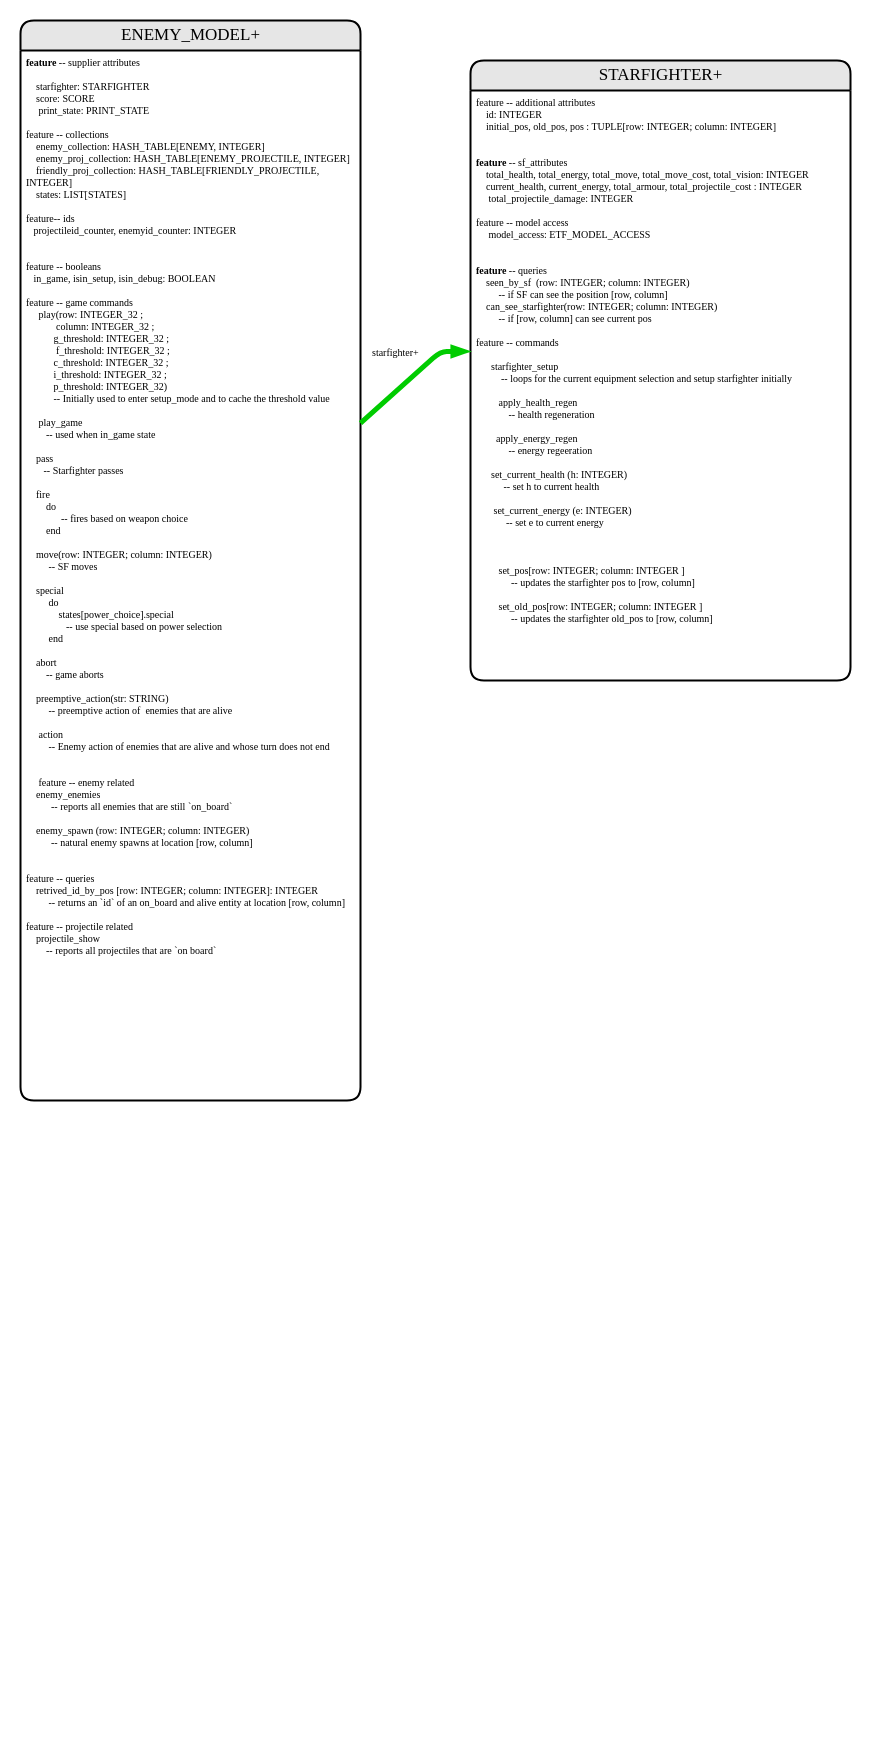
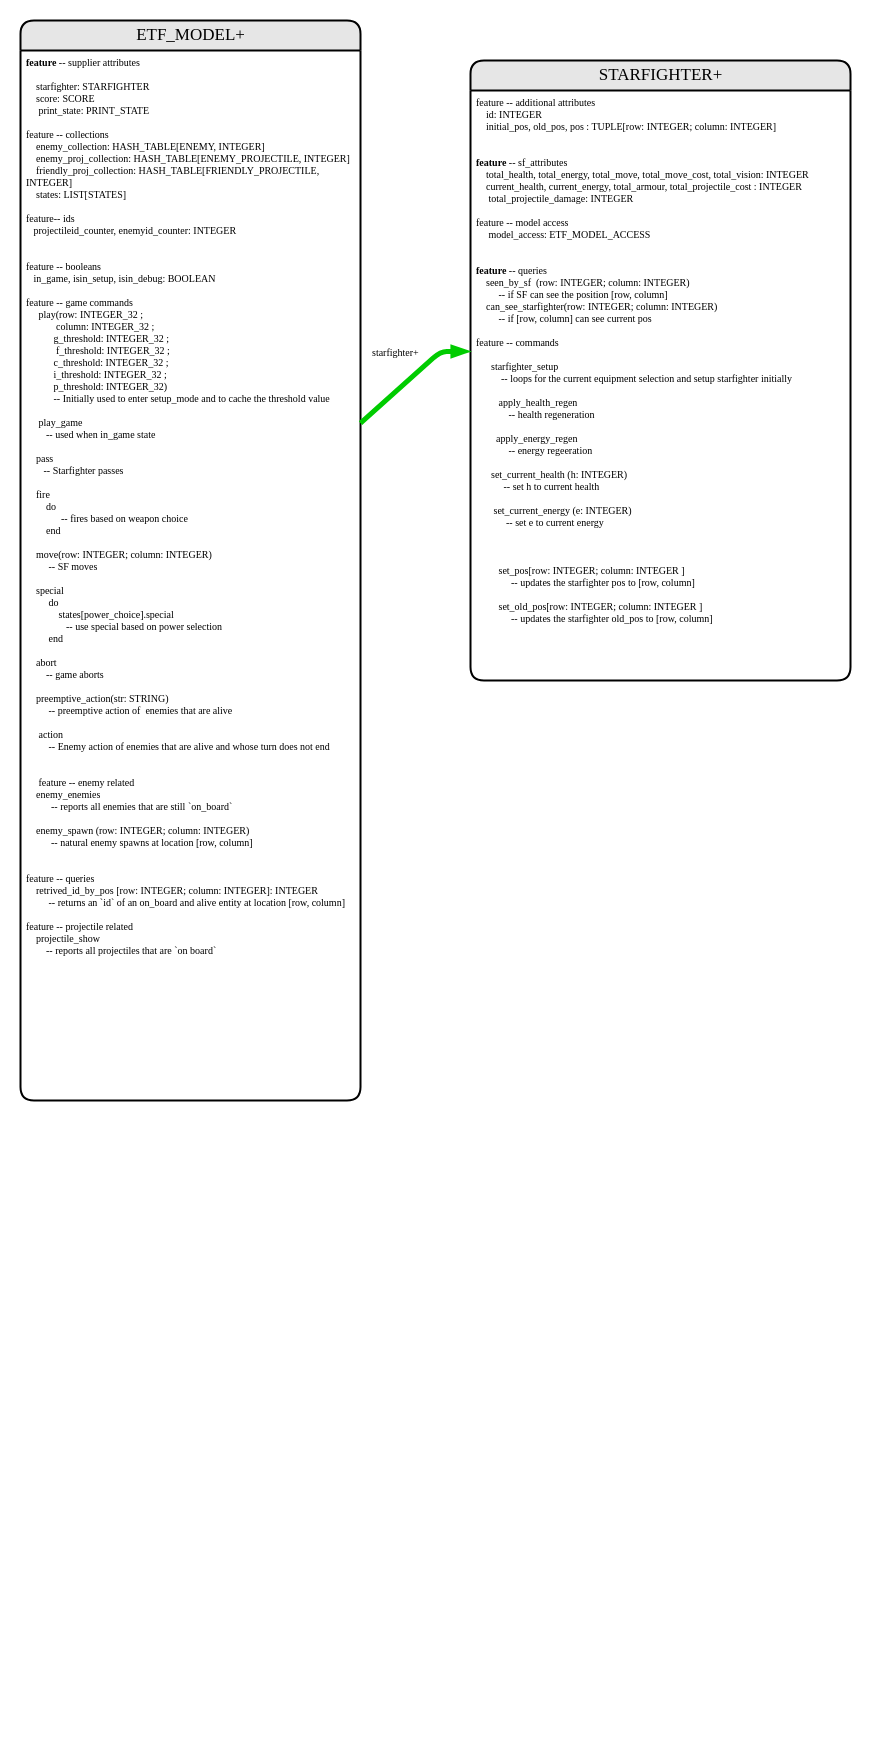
- <mxCell id="2" value="ENEMY_MODEL+" style="swimlane;html=1;childLayout=stackLayout;horizontal=1;startSize=30;horizontalStack=0;fillColor=#E6E6E6;fontColor=#000000;rounded=1;fontSize=17;fontStyle=0;strokeWidth=2;resizeParent=0;resizeLast=1;shadow=0;dashed=0;align=center;fontFamily=Verdena;" parent="1" vertex="1"><mxGeometry x="20" y="20" width="340" height="1080" as="geometry" /></mxCell>
+ <mxCell id="2" value="ETF_MODEL+" style="swimlane;html=1;childLayout=stackLayout;horizontal=1;startSize=30;horizontalStack=0;fillColor=#E6E6E6;fontColor=#000000;rounded=1;fontSize=17;fontStyle=0;strokeWidth=2;resizeParent=0;resizeLast=1;shadow=0;dashed=0;align=center;fontFamily=Verdena;" parent="1" vertex="1"><mxGeometry x="20" y="20" width="340" height="1080" as="geometry" /></mxCell>
